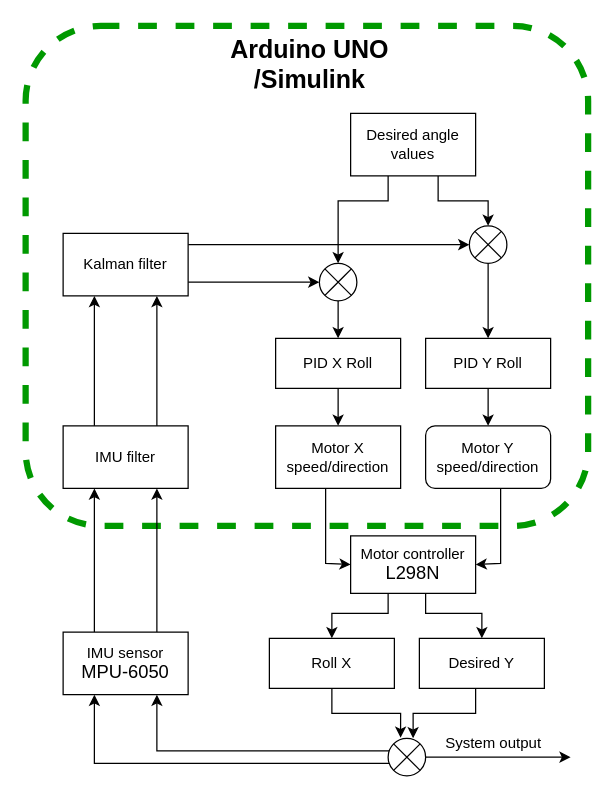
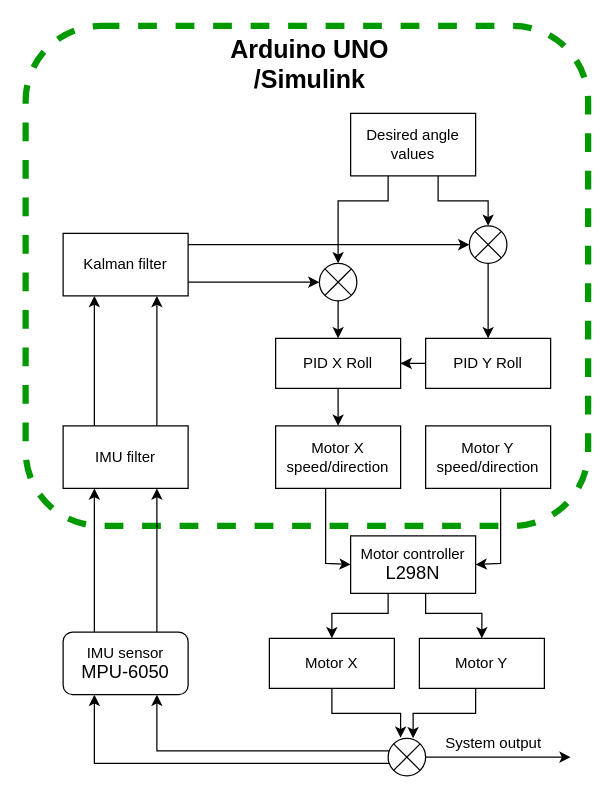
- <mxCell id="16" value="" style="edgeStyle=orthogonalEdgeStyle;rounded=0;orthogonalLoop=1;jettySize=auto;html=1;entryX=0.5;entryY=0;entryDx=0;entryDy=0;" parent="1" source="17" target="21" edge="1"><mxGeometry relative="1" as="geometry" /></mxCell>
+ <mxCell id="16" value="" style="edgeStyle=orthogonalEdgeStyle;rounded=0;orthogonalLoop=1;jettySize=auto;html=1;" parent="1" source="17" target="15" edge="1"><mxGeometry relative="1" as="geometry" /></mxCell>
- <mxCell id="21" value="Motor Y speed/direction" style="whiteSpace=wrap;html=1;rounded=1;" parent="1" vertex="1"><mxGeometry x="340" y="340" width="100" height="50" as="geometry" /></mxCell>
+ <mxCell id="21" value="Motor Y speed/direction" style="rounded=0;whiteSpace=wrap;html=1;" parent="1" vertex="1"><mxGeometry x="340" y="340" width="100" height="50" as="geometry" /></mxCell>
- <mxCell id="37" value="IMU sensor&lt;br&gt;&lt;span lang=&quot;EN-US&quot; style=&quot;font-size: 11.0pt ; line-height: 107% ; font-family: &amp;#34;calibri&amp;#34; , sans-serif&quot;&gt;MPU-6050&lt;/span&gt;" style="rounded=0;whiteSpace=wrap;html=1;" parent="1" vertex="1"><mxGeometry x="50" y="505" width="100" height="50" as="geometry" /></mxCell>
+ <mxCell id="37" value="IMU sensor&lt;br&gt;&lt;span lang=&quot;EN-US&quot; style=&quot;font-size: 11.0pt ; line-height: 107% ; font-family: &amp;#34;calibri&amp;#34; , sans-serif&quot;&gt;MPU-6050&lt;/span&gt;" style="whiteSpace=wrap;html=1;rounded=1;" parent="1" vertex="1"><mxGeometry x="50" y="505" width="100" height="50" as="geometry" /></mxCell>
- <mxCell id="26" value="Roll X" style="rounded=0;whiteSpace=wrap;html=1;" parent="1" vertex="1"><mxGeometry x="215" y="510" width="100" height="40" as="geometry" /></mxCell>
+ <mxCell id="26" value="Motor X" style="rounded=0;whiteSpace=wrap;html=1;" parent="1" vertex="1"><mxGeometry x="215" y="510" width="100" height="40" as="geometry" /></mxCell>
- <mxCell id="28" value="Desired Y" style="rounded=0;whiteSpace=wrap;html=1;" parent="1" vertex="1"><mxGeometry x="335" y="510" width="100" height="40" as="geometry" /></mxCell>
+ <mxCell id="28" value="Motor Y" style="rounded=0;whiteSpace=wrap;html=1;" parent="1" vertex="1"><mxGeometry x="335" y="510" width="100" height="40" as="geometry" /></mxCell>
